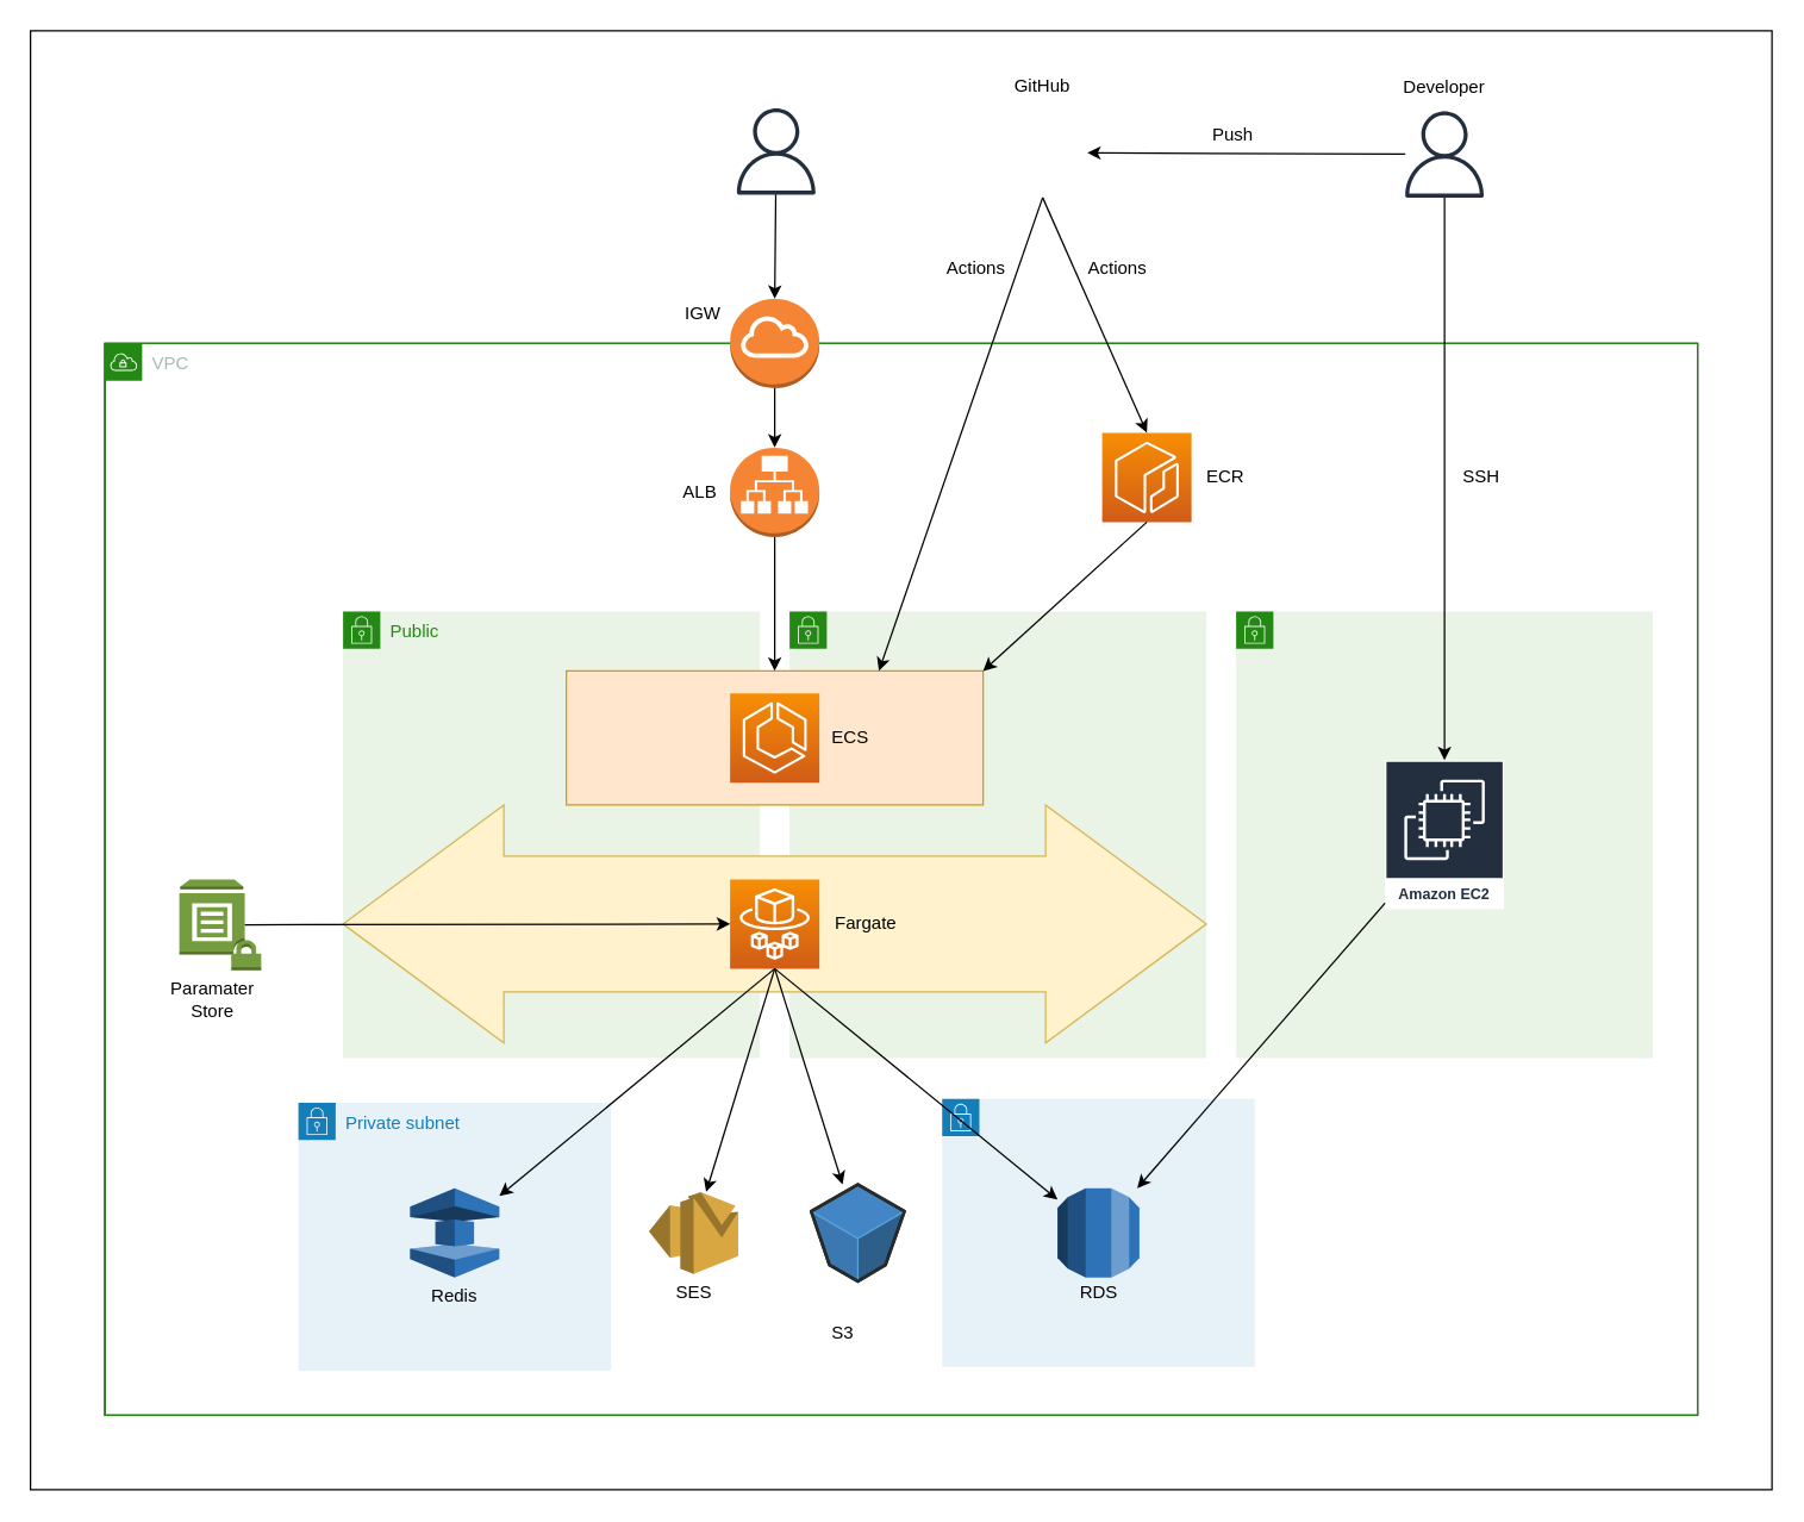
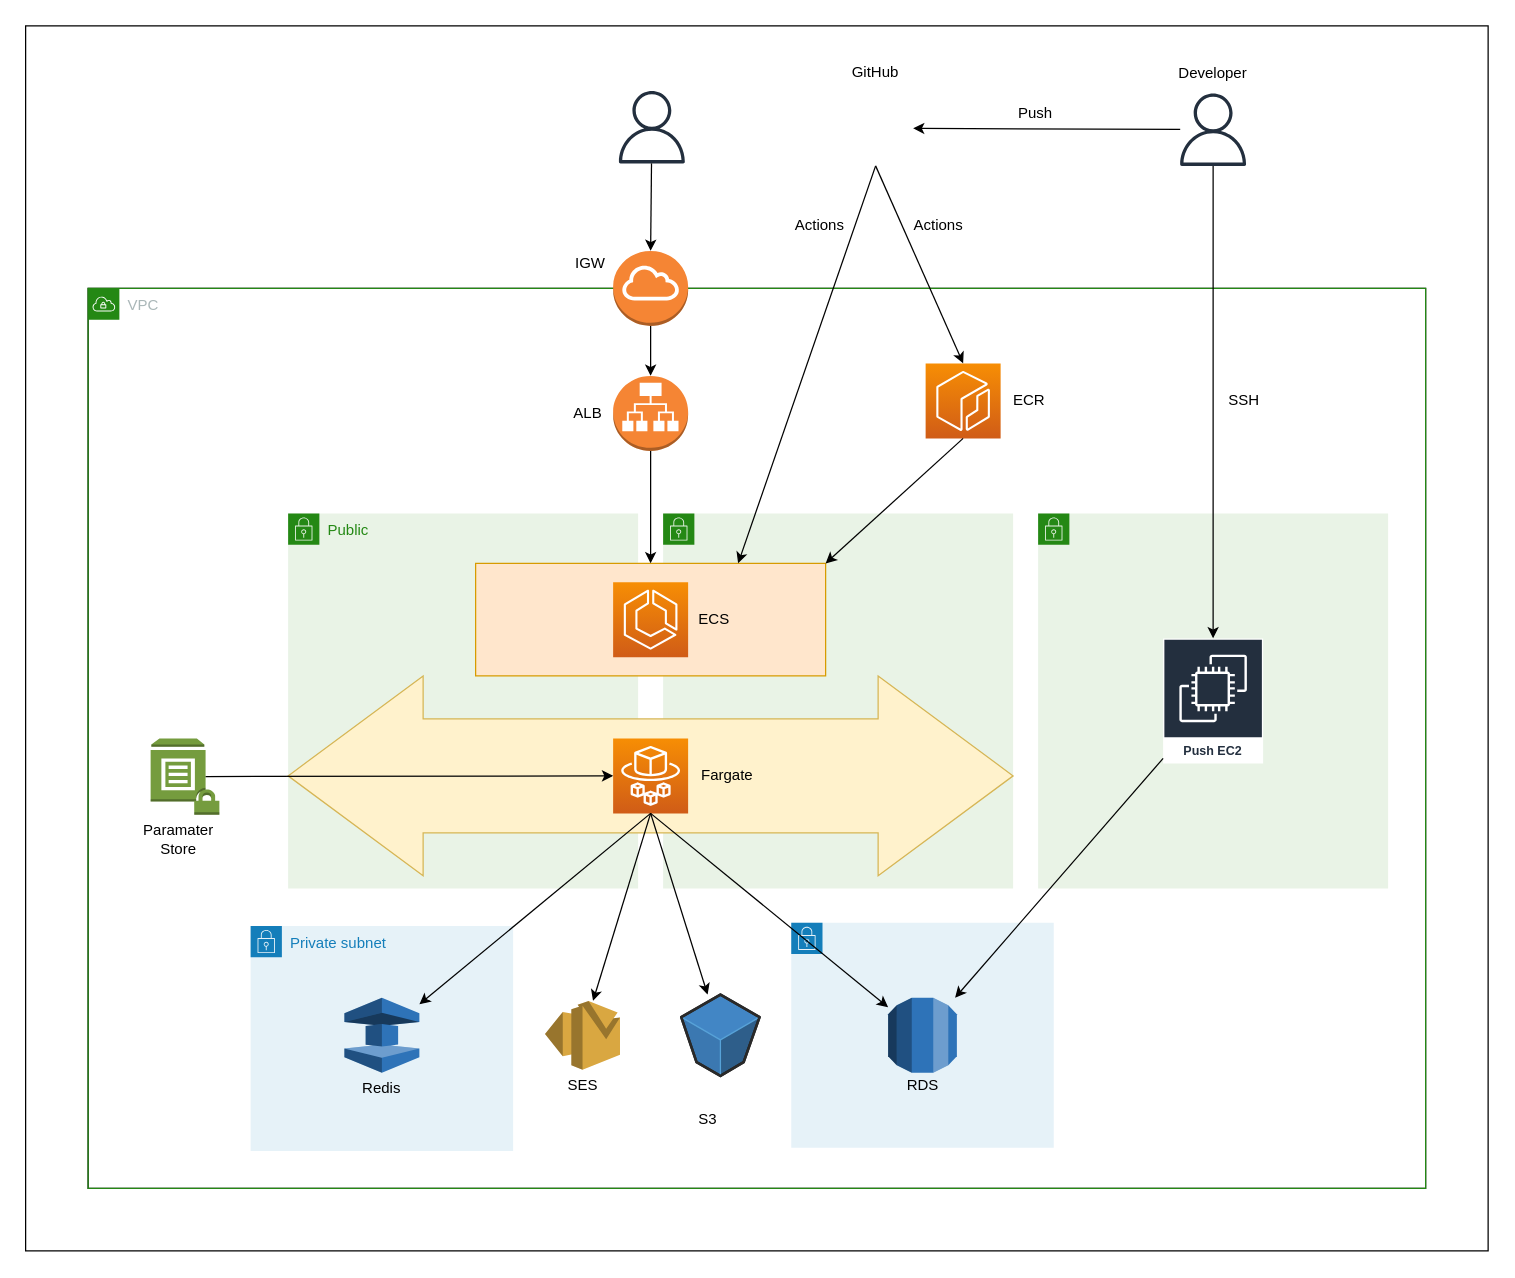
- <mxCell id="48" value="Amazon EC2" style="outlineConnect=0;fontColor=#232F3E;gradientColor=none;strokeColor=#ffffff;fillColor=#232F3E;dashed=0;verticalLabelPosition=middle;verticalAlign=bottom;align=center;html=1;whiteSpace=wrap;fontSize=10;fontStyle=1;spacing=3;shape=mxgraph.aws4.productIcon;prIcon=mxgraph.aws4.ec2;" parent="1" vertex="1"><mxGeometry x="930" y="510" width="80" height="100" as="geometry" /></mxCell>
+ <mxCell id="48" value="Push EC2" style="outlineConnect=0;fontColor=#232F3E;gradientColor=none;strokeColor=#ffffff;fillColor=#232F3E;dashed=0;verticalLabelPosition=middle;verticalAlign=bottom;align=center;html=1;whiteSpace=wrap;fontSize=10;fontStyle=1;spacing=3;shape=mxgraph.aws4.productIcon;prIcon=mxgraph.aws4.ec2;" parent="1" vertex="1"><mxGeometry x="930" y="510" width="80" height="100" as="geometry" /></mxCell>
